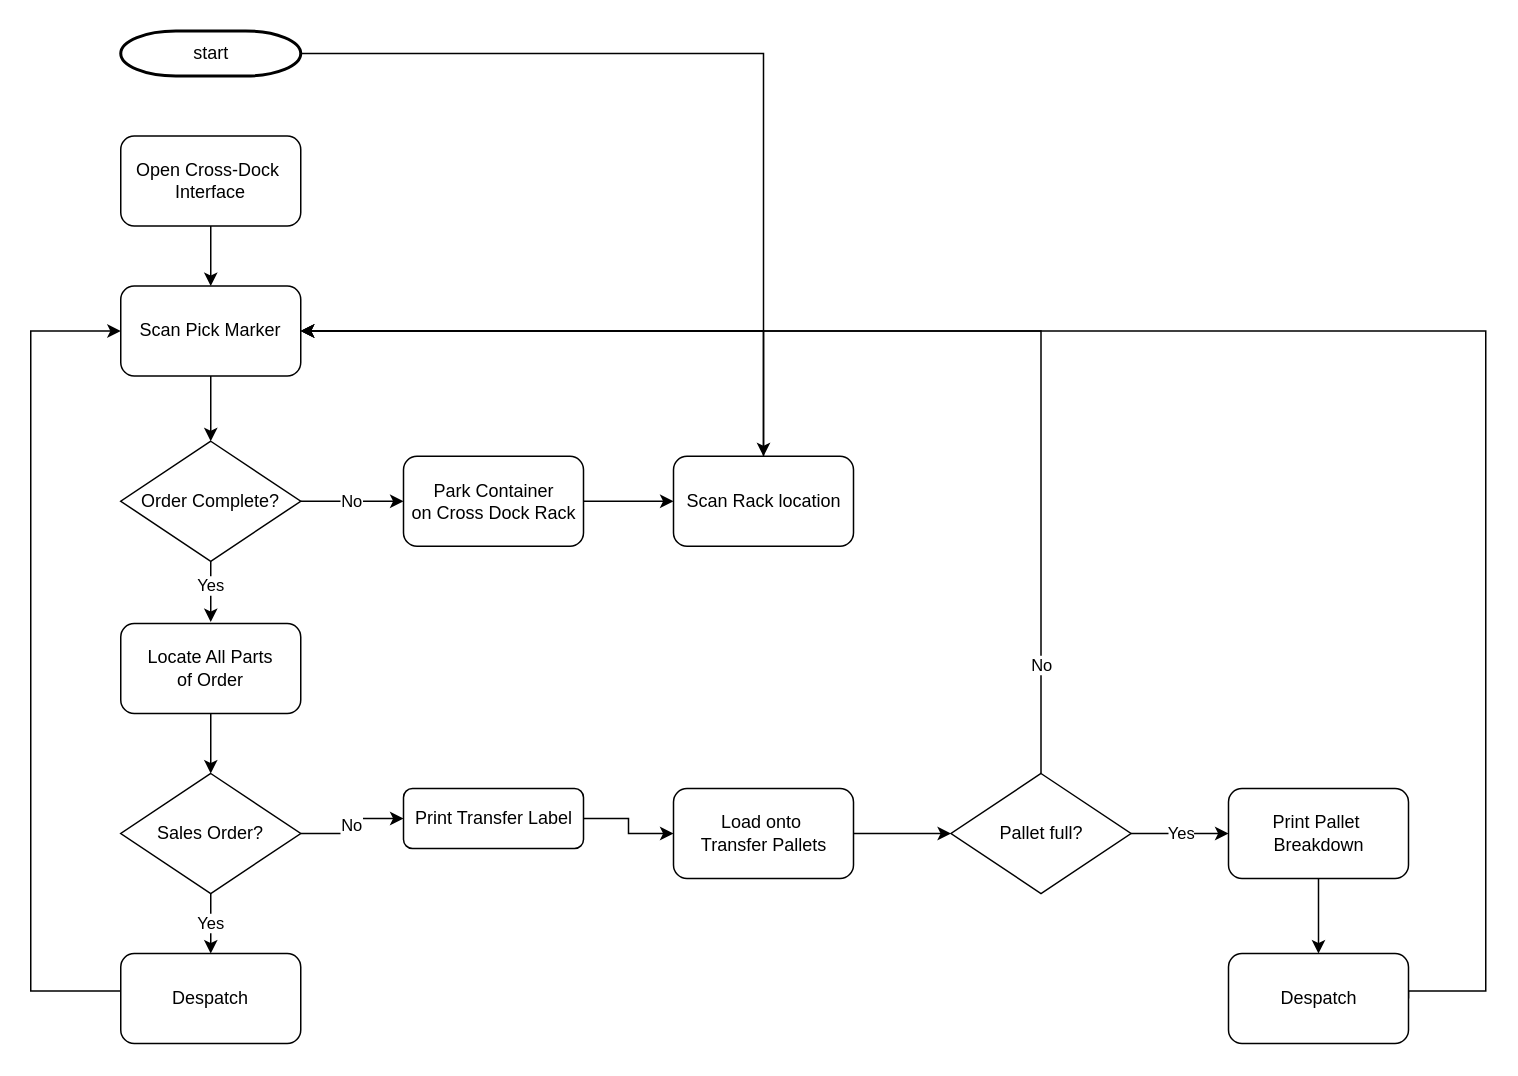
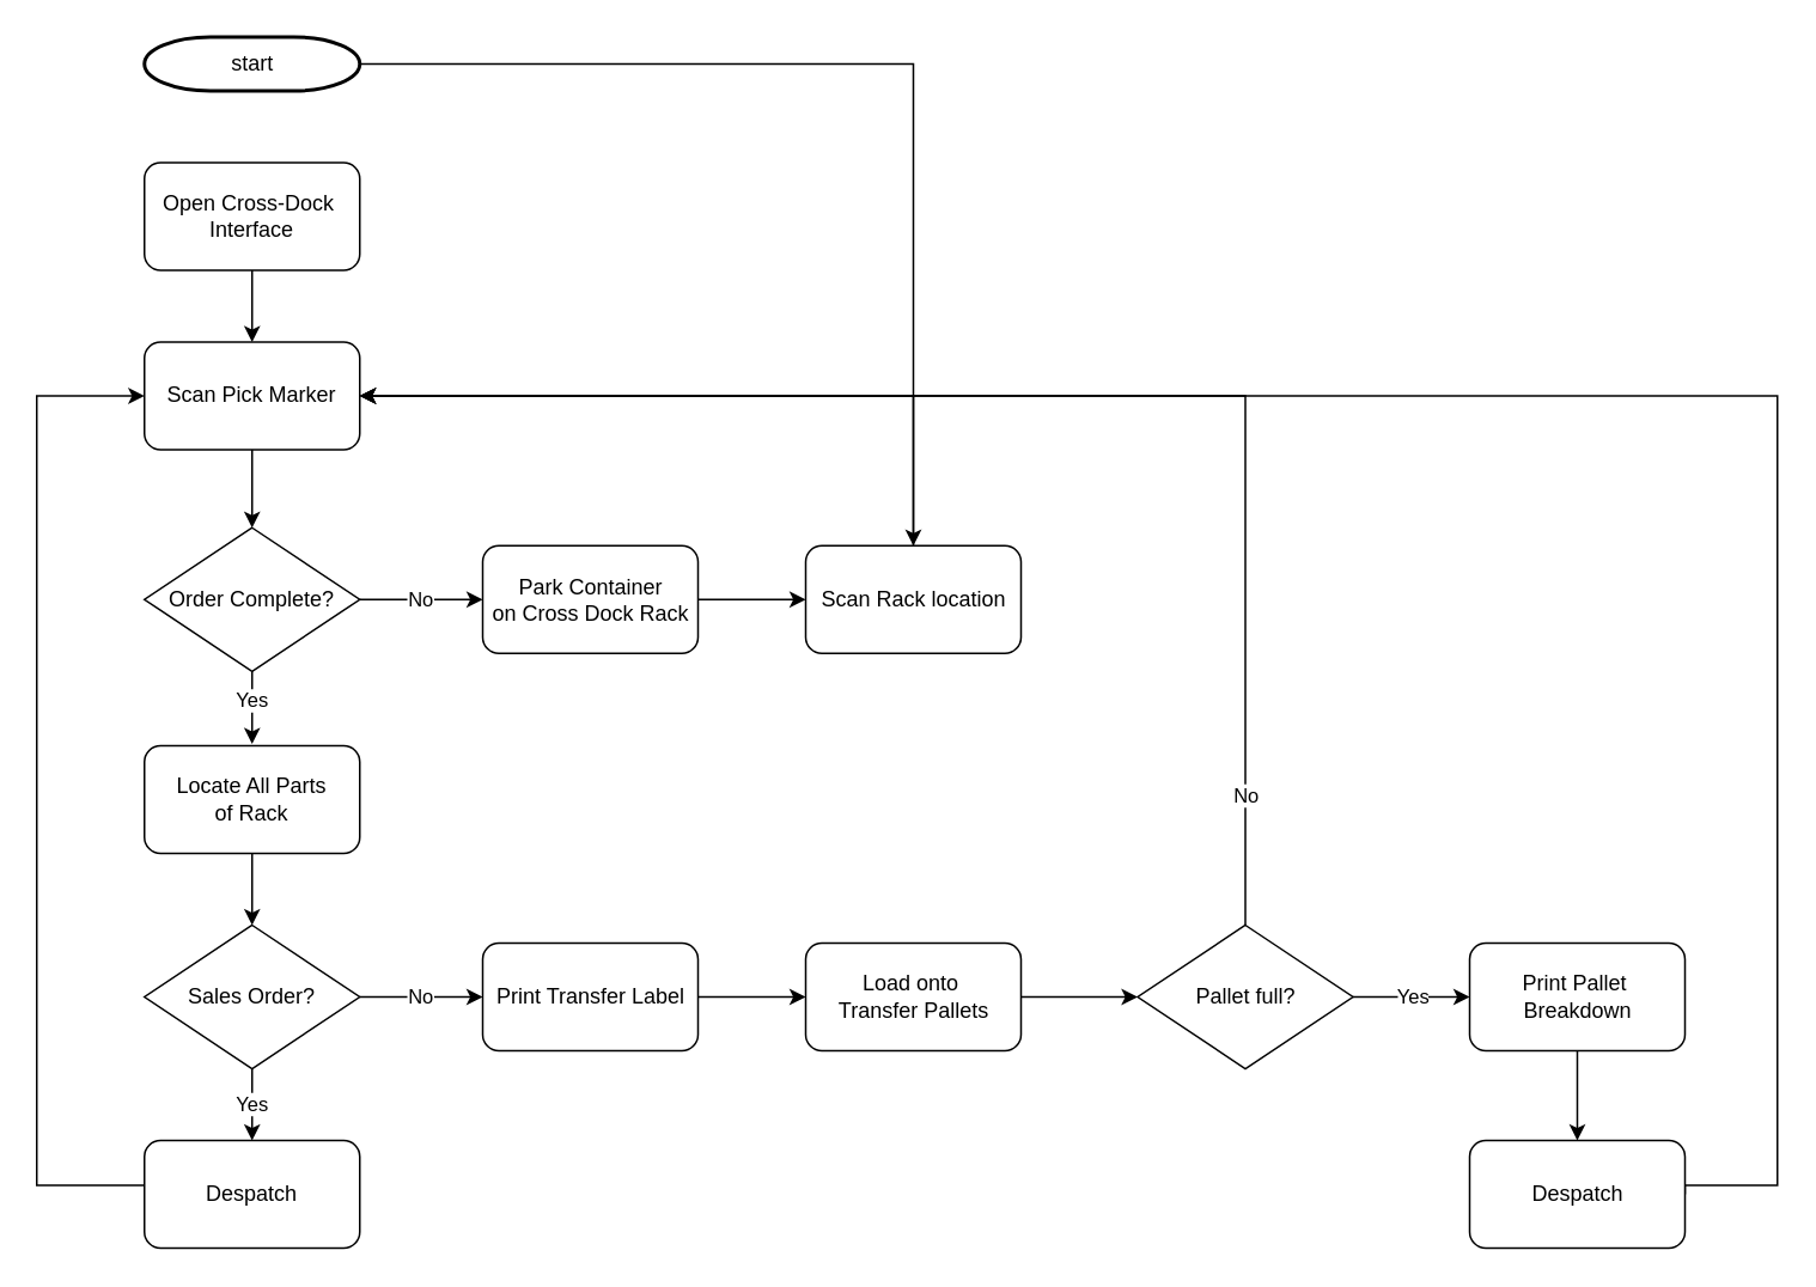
- <mxCell id="17" value="&lt;span style=&quot;text-wrap-mode: nowrap;&quot;&gt;Locate All Parts&lt;/span&gt;&lt;div&gt;&lt;span style=&quot;text-wrap-mode: nowrap;&quot;&gt;of Order&lt;/span&gt;&lt;/div&gt;" style="rounded=1;whiteSpace=wrap;html=1;" parent="1" vertex="1"><mxGeometry x="80" y="415" width="120" height="60" as="geometry" /></mxCell>
+ <mxCell id="17" value="&lt;span style=&quot;text-wrap-mode: nowrap;&quot;&gt;Locate All Parts&lt;/span&gt;&lt;div&gt;&lt;span style=&quot;text-wrap-mode: nowrap;&quot;&gt;of Rack&lt;/span&gt;&lt;/div&gt;" style="rounded=1;whiteSpace=wrap;html=1;" parent="1" vertex="1"><mxGeometry x="80" y="415" width="120" height="60" as="geometry" /></mxCell>
- <mxCell id="23" value="&lt;span style=&quot;text-wrap-mode: nowrap;&quot;&gt;Print Transfer Label&lt;/span&gt;" style="rounded=1;whiteSpace=wrap;html=1;" parent="1" vertex="1"><mxGeometry x="268.5" y="525" width="120" height="40" as="geometry" /></mxCell>
+ <mxCell id="23" value="&lt;span style=&quot;text-wrap-mode: nowrap;&quot;&gt;Print Transfer Label&lt;/span&gt;" style="rounded=1;whiteSpace=wrap;html=1;" parent="1" vertex="1"><mxGeometry x="268.5" y="525" width="120" height="60" as="geometry" /></mxCell>
